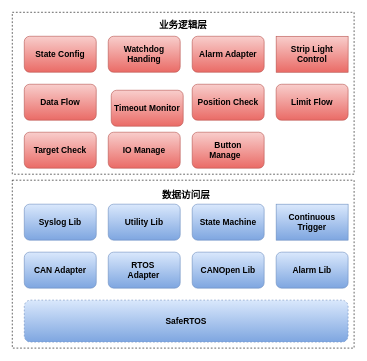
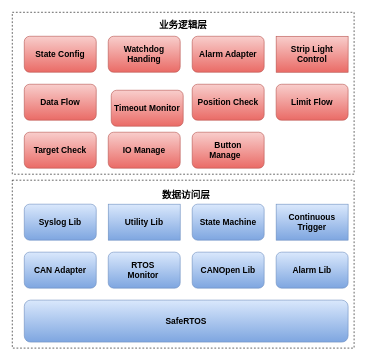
- <mxCell id="9" value="Utility Lib" style="rounded=1;whiteSpace=wrap;html=1;fontStyle=1;fontSize=14;align=center;fillColor=#dae8fc;strokeColor=#6c8ebf;gradientColor=#7ea6e0;" parent="1" vertex="1"><mxGeometry x="180" y="340" width="120" height="60" as="geometry" /></mxCell>
+ <mxCell id="9" value="Utility Lib" style="whiteSpace=wrap;html=1;fontStyle=1;fontSize=14;align=center;fillColor=#dae8fc;strokeColor=#6c8ebf;gradientColor=#7ea6e0;rounded=0;" parent="1" vertex="1"><mxGeometry x="180" y="340" width="120" height="60" as="geometry" /></mxCell>
- <mxCell id="6" value="RTOS&amp;nbsp; &amp;nbsp;Adapter&lt;span style=&quot;white-space: pre; font-size: 14px;&quot;&gt;&#09;&lt;/span&gt;" style="rounded=1;whiteSpace=wrap;html=1;fontStyle=1;fontSize=14;align=center;fillColor=#dae8fc;strokeColor=#6c8ebf;gradientColor=#7ea6e0;" parent="1" vertex="1"><mxGeometry x="180" y="420" width="120" height="60" as="geometry" /></mxCell>
+ <mxCell id="6" value="RTOS&amp;nbsp; &amp;nbsp;Monitor&lt;span style=&quot;white-space: pre; font-size: 14px;&quot;&gt;&#09;&lt;/span&gt;" style="rounded=1;whiteSpace=wrap;html=1;fontStyle=1;fontSize=14;align=center;fillColor=#dae8fc;strokeColor=#6c8ebf;gradientColor=#7ea6e0;" parent="1" vertex="1"><mxGeometry x="180" y="420" width="120" height="60" as="geometry" /></mxCell>
- <mxCell id="3" value="SafeRTOS" style="rounded=1;whiteSpace=wrap;html=1;fontStyle=1;fontSize=14;align=center;fillColor=#dae8fc;strokeColor=#6c8ebf;gradientColor=#7ea6e0;dashed=1;" parent="1" vertex="1"><mxGeometry x="40" y="500" width="540" height="70" as="geometry" /></mxCell>
+ <mxCell id="3" value="SafeRTOS" style="rounded=1;whiteSpace=wrap;html=1;fontStyle=1;fontSize=14;align=center;fillColor=#dae8fc;strokeColor=#6c8ebf;gradientColor=#7ea6e0;" parent="1" vertex="1"><mxGeometry x="40" y="500" width="540" height="70" as="geometry" /></mxCell>
